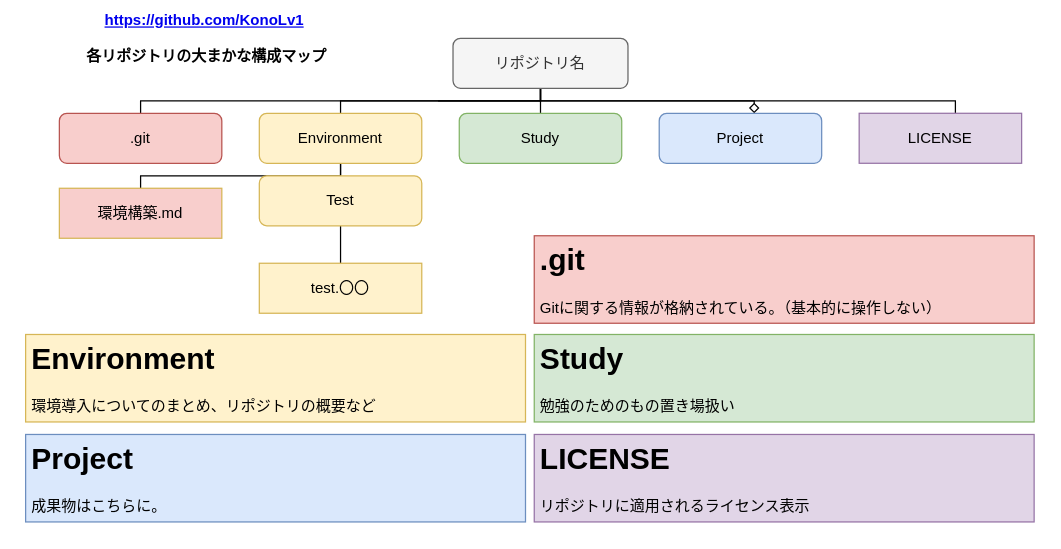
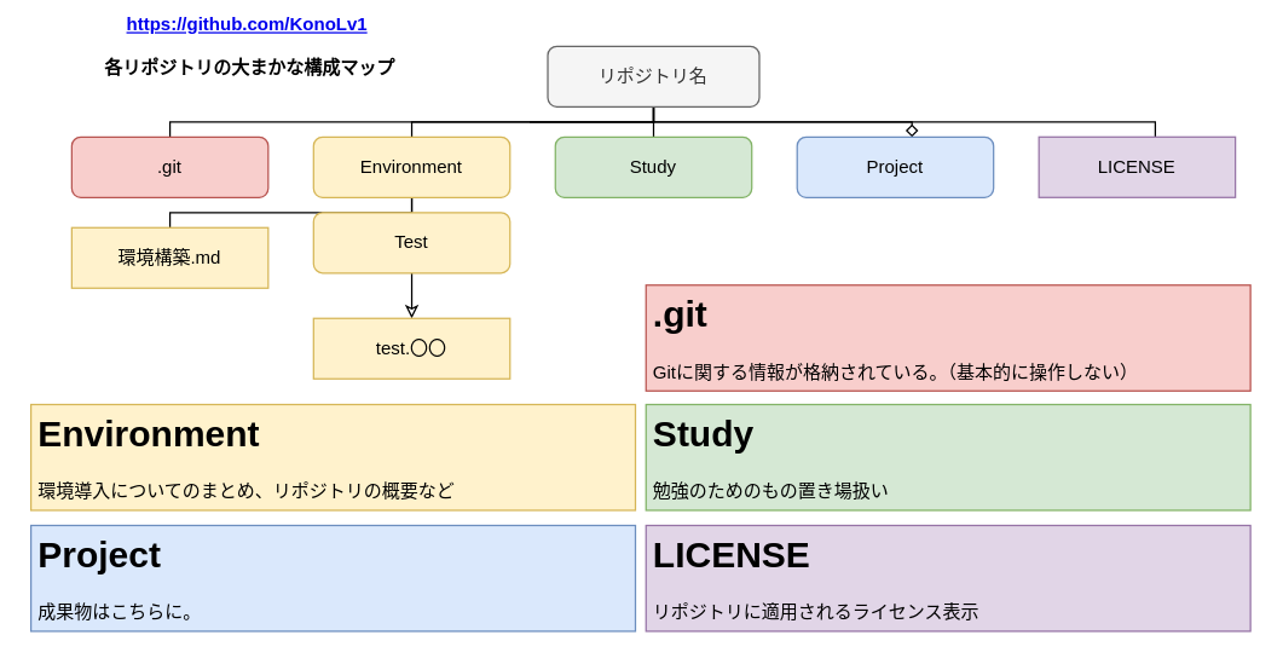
- <mxCell id="12" value="環境構築.md" style="rounded=0;whiteSpace=wrap;html=1;fillColor=#f8cecc;strokeColor=#d6b656;" parent="1" vertex="1"><mxGeometry x="47" y="150" width="130" height="40" as="geometry" /></mxCell>
+ <mxCell id="12" value="環境構築.md" style="rounded=0;whiteSpace=wrap;html=1;fillColor=#fff2cc;strokeColor=#d6b656;" parent="1" vertex="1"><mxGeometry x="47" y="150" width="130" height="40" as="geometry" /></mxCell>
- <mxCell id="15" style="edgeStyle=orthogonalEdgeStyle;rounded=0;orthogonalLoop=1;jettySize=auto;html=1;exitX=0.5;exitY=1;exitDx=0;exitDy=0;entryX=0.5;entryY=0;entryDx=0;entryDy=0;endArrow=none;endFill=0;" edge="1" parent="1" source="16" target="17"><mxGeometry relative="1" as="geometry" /></mxCell>
+ <mxCell id="15" style="edgeStyle=orthogonalEdgeStyle;rounded=0;orthogonalLoop=1;jettySize=auto;html=1;exitX=0.5;exitY=1;exitDx=0;exitDy=0;entryX=0.5;entryY=0;entryDx=0;entryDy=0;endArrow=classic;endFill=0;" edge="1" parent="1" source="16" target="17"><mxGeometry relative="1" as="geometry" /></mxCell>
